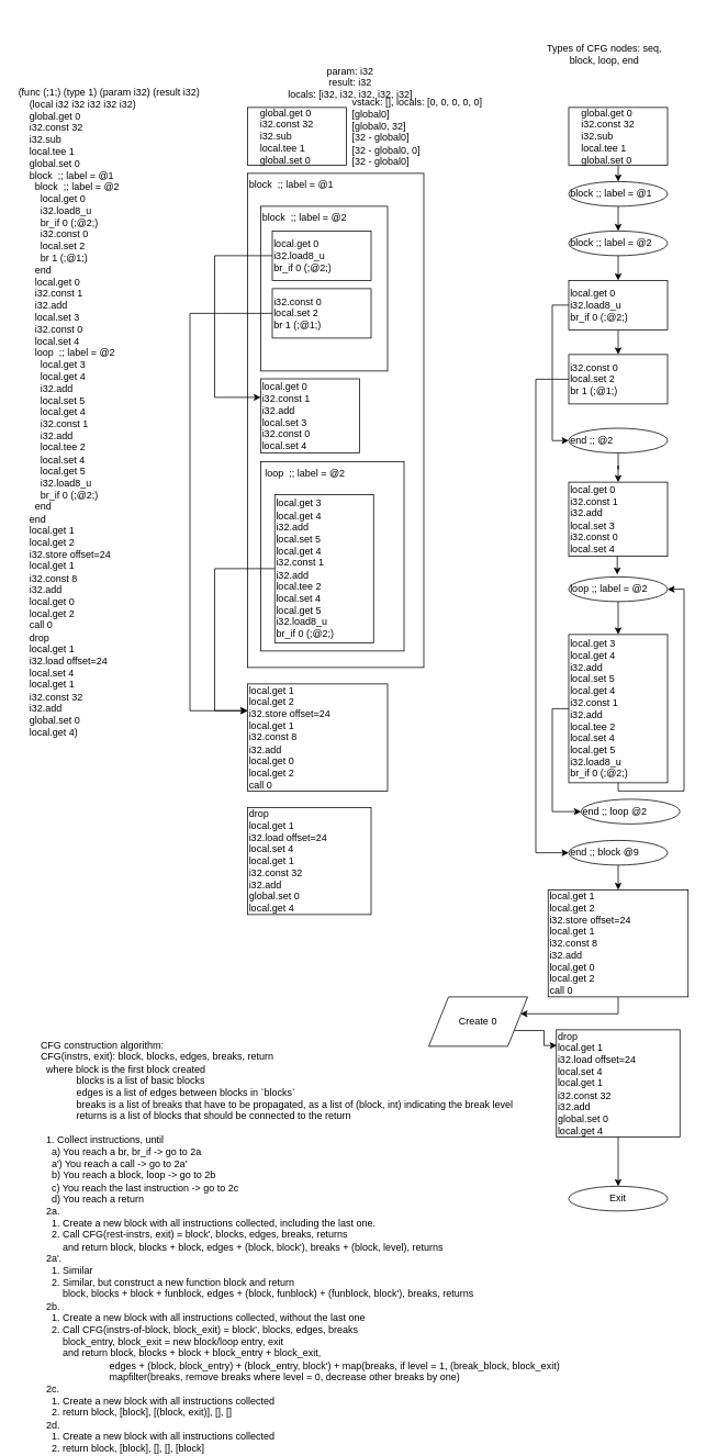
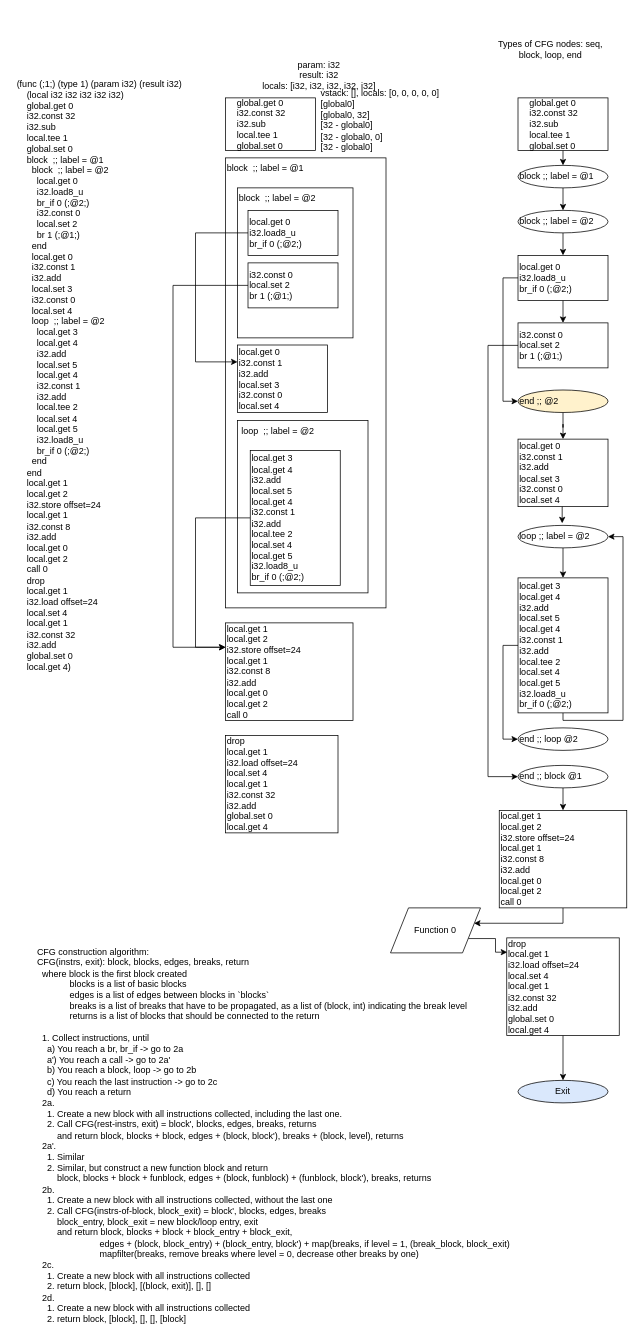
- <mxCell id="31" value="end ;; @2" style="ellipse;whiteSpace=wrap;html=1;align=left;" vertex="1" parent="1"><mxGeometry x="690" y="519.5" width="120" height="30" as="geometry" /></mxCell>
+ <mxCell id="31" value="end ;; @2" style="ellipse;whiteSpace=wrap;html=1;align=left;fillColor=#fff2cc;" vertex="1" parent="1"><mxGeometry x="690" y="519.5" width="120" height="30" as="geometry" /></mxCell>
- <mxCell id="39" value="end ;; loop @2" style="ellipse;whiteSpace=wrap;html=1;align=left;" vertex="1" parent="1"><mxGeometry x="705" y="970" width="120" height="30" as="geometry" /></mxCell>
+ <mxCell id="39" value="end ;; loop @2" style="ellipse;whiteSpace=wrap;html=1;align=left;" vertex="1" parent="1"><mxGeometry x="690" y="970" width="120" height="30" as="geometry" /></mxCell>
- <mxCell id="41" value="end ;; block @9" style="ellipse;whiteSpace=wrap;html=1;align=left;" vertex="1" parent="1"><mxGeometry x="690" y="1020" width="120" height="30" as="geometry" /></mxCell>
+ <mxCell id="41" value="end ;; block @1" style="ellipse;whiteSpace=wrap;html=1;align=left;" vertex="1" parent="1"><mxGeometry x="690" y="1020" width="120" height="30" as="geometry" /></mxCell>
- <mxCell id="47" value="Create 0" style="shape=parallelogram;perimeter=parallelogramPerimeter;whiteSpace=wrap;html=1;align=center;" vertex="1" parent="1"><mxGeometry x="520" y="1210" width="120" height="60" as="geometry" /></mxCell>
+ <mxCell id="47" value="Function 0" style="shape=parallelogram;perimeter=parallelogramPerimeter;whiteSpace=wrap;html=1;align=center;" vertex="1" parent="1"><mxGeometry x="520" y="1210" width="120" height="60" as="geometry" /></mxCell>
- <mxCell id="48" value="Exit" style="ellipse;whiteSpace=wrap;html=1;align=center;" vertex="1" parent="1"><mxGeometry x="690" y="1440" width="120" height="30" as="geometry" /></mxCell>
+ <mxCell id="48" value="Exit" style="ellipse;whiteSpace=wrap;html=1;align=center;fillColor=#dae8fc;" vertex="1" parent="1"><mxGeometry x="690" y="1440" width="120" height="30" as="geometry" /></mxCell>
